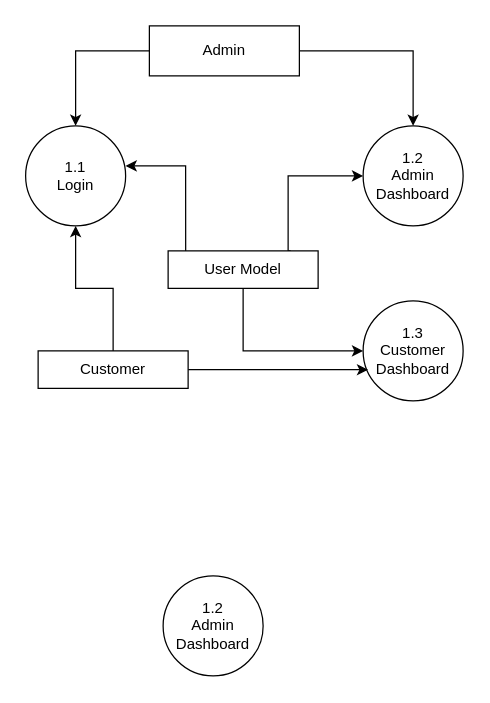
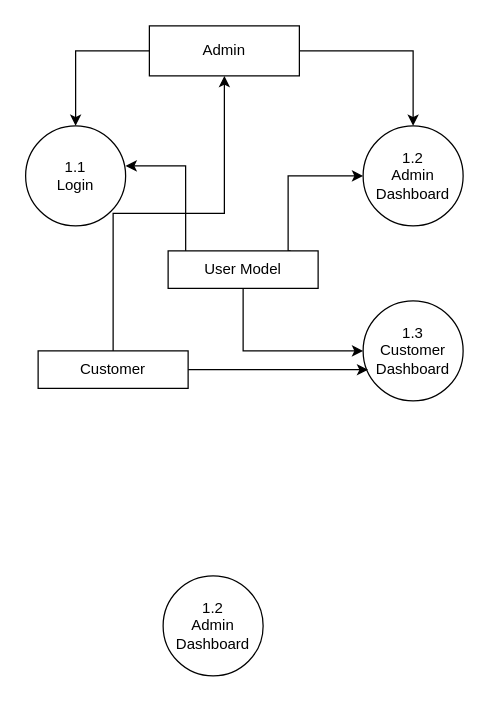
- <mxCell id="13" style="edgeStyle=orthogonalEdgeStyle;rounded=0;orthogonalLoop=1;jettySize=auto;html=1;entryX=0.5;entryY=1;entryDx=0;entryDy=0;" edge="1" parent="1" source="14" target="6"><mxGeometry relative="1" as="geometry" /></mxCell>
+ <mxCell id="13" style="edgeStyle=orthogonalEdgeStyle;rounded=0;orthogonalLoop=1;jettySize=auto;html=1;" edge="1" parent="1" source="14" target="4"><mxGeometry relative="1" as="geometry" /></mxCell>
